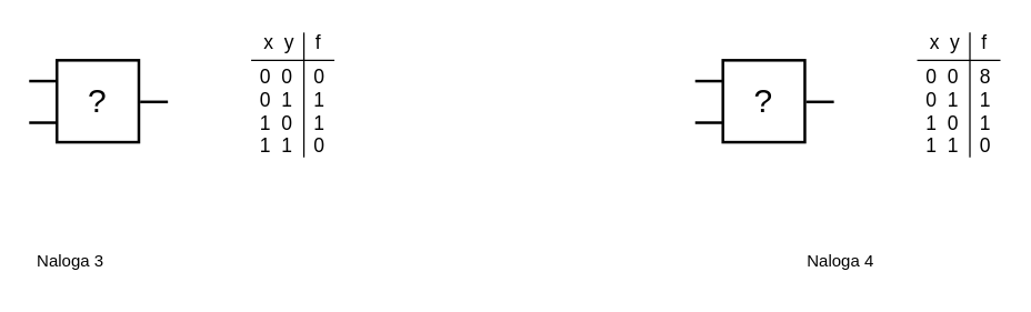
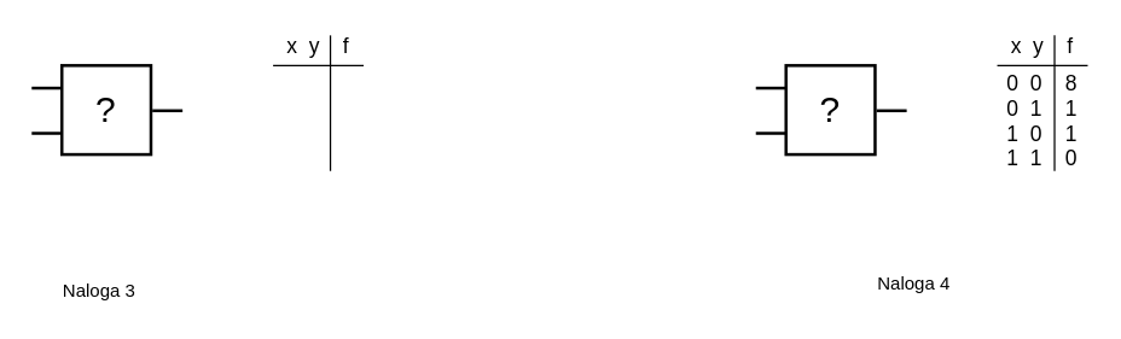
- <mxCell id="20" value="&lt;font style=&quot;font-size: 14px;&quot;&gt;0&amp;nbsp; 0&amp;nbsp; &amp;nbsp; 0&lt;br&gt;0&amp;nbsp; 1&amp;nbsp; &amp;nbsp; 1&lt;br&gt;1&amp;nbsp; 0&amp;nbsp; &amp;nbsp; 1&lt;br&gt;1&amp;nbsp; 1&amp;nbsp; &amp;nbsp; 0&lt;br&gt;&lt;/font&gt;" style="text;html=1;strokeColor=none;fillColor=none;align=center;verticalAlign=middle;whiteSpace=wrap;rounded=0;" vertex="1" parent="14"><mxGeometry x="160" y="25" width="60" height="70" as="geometry" /></mxCell>
- <mxCell id="2" value="Naloga 3" style="text;html=1;strokeColor=none;fillColor=none;align=center;verticalAlign=middle;whiteSpace=wrap;rounded=0;" vertex="1" parent="1"><mxGeometry x="20" y="173" width="60" height="30" as="geometry" /></mxCell>
+ <mxCell id="2" value="Naloga 3" style="text;html=1;strokeColor=none;fillColor=none;align=center;verticalAlign=middle;whiteSpace=wrap;rounded=0;" vertex="1" parent="1"><mxGeometry x="35" y="178" width="60" height="30" as="geometry" /></mxCell>
